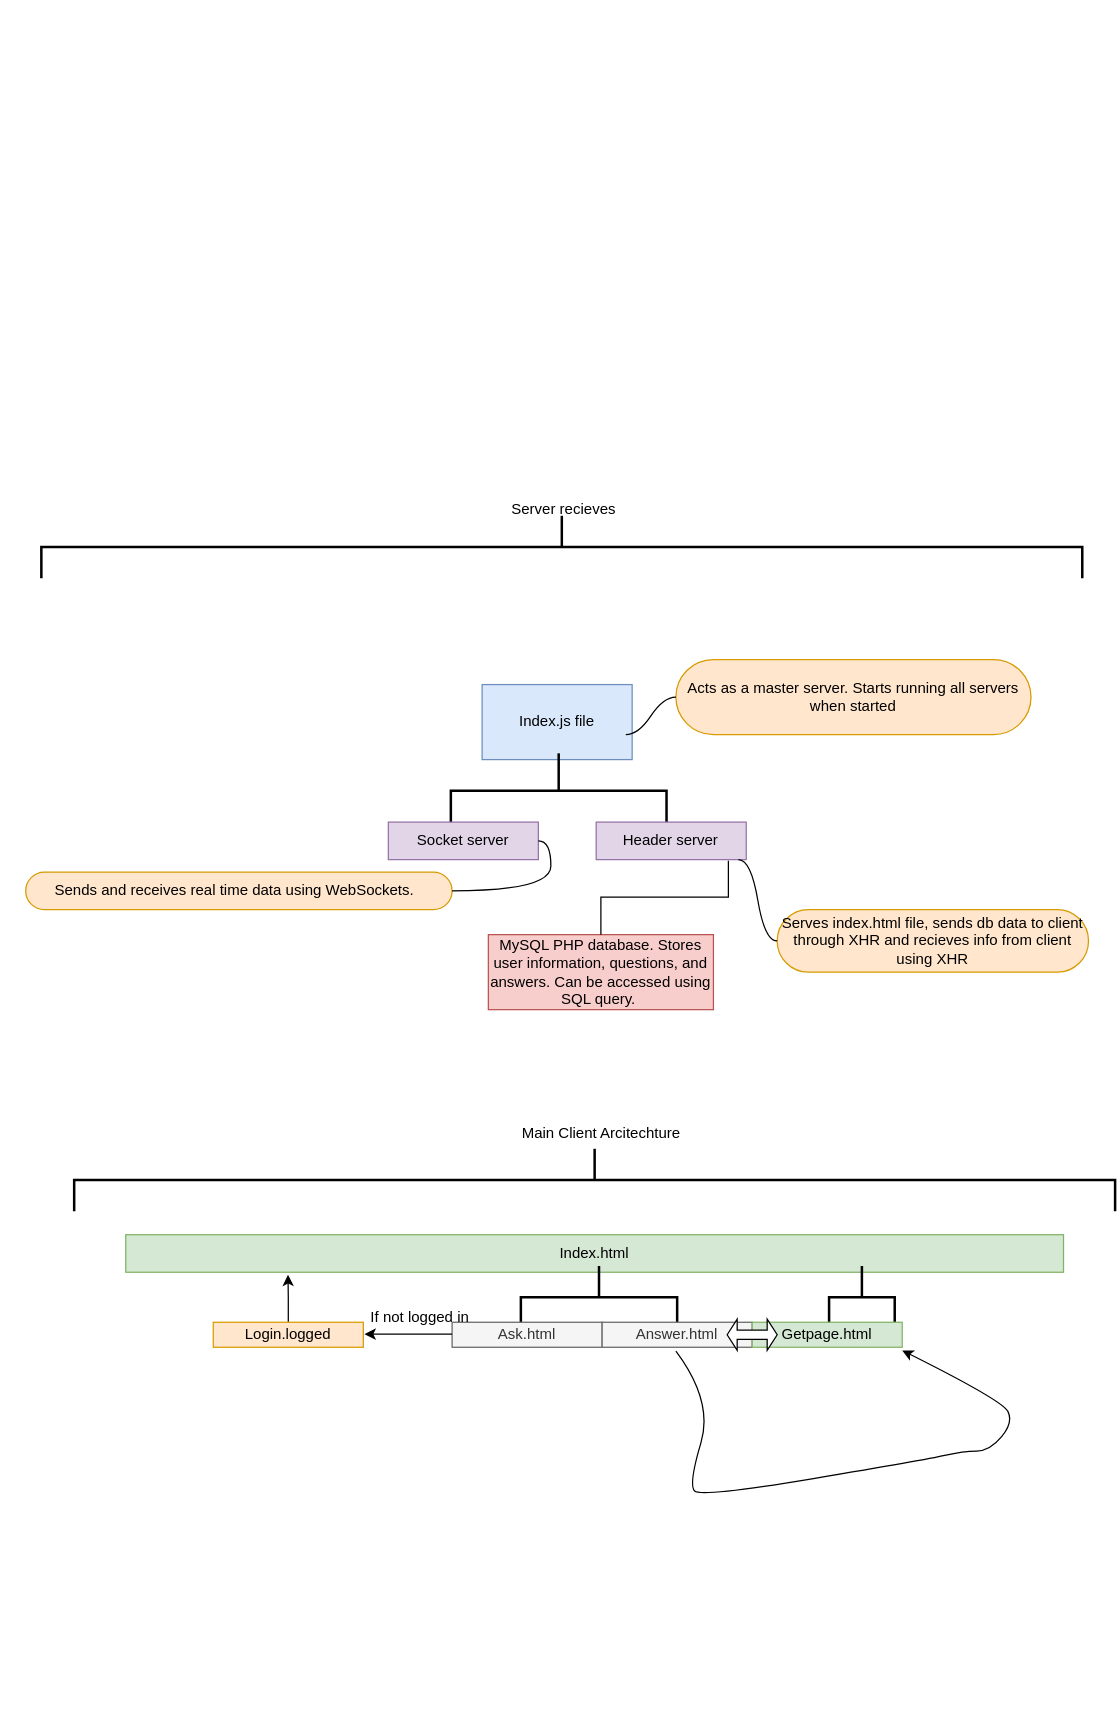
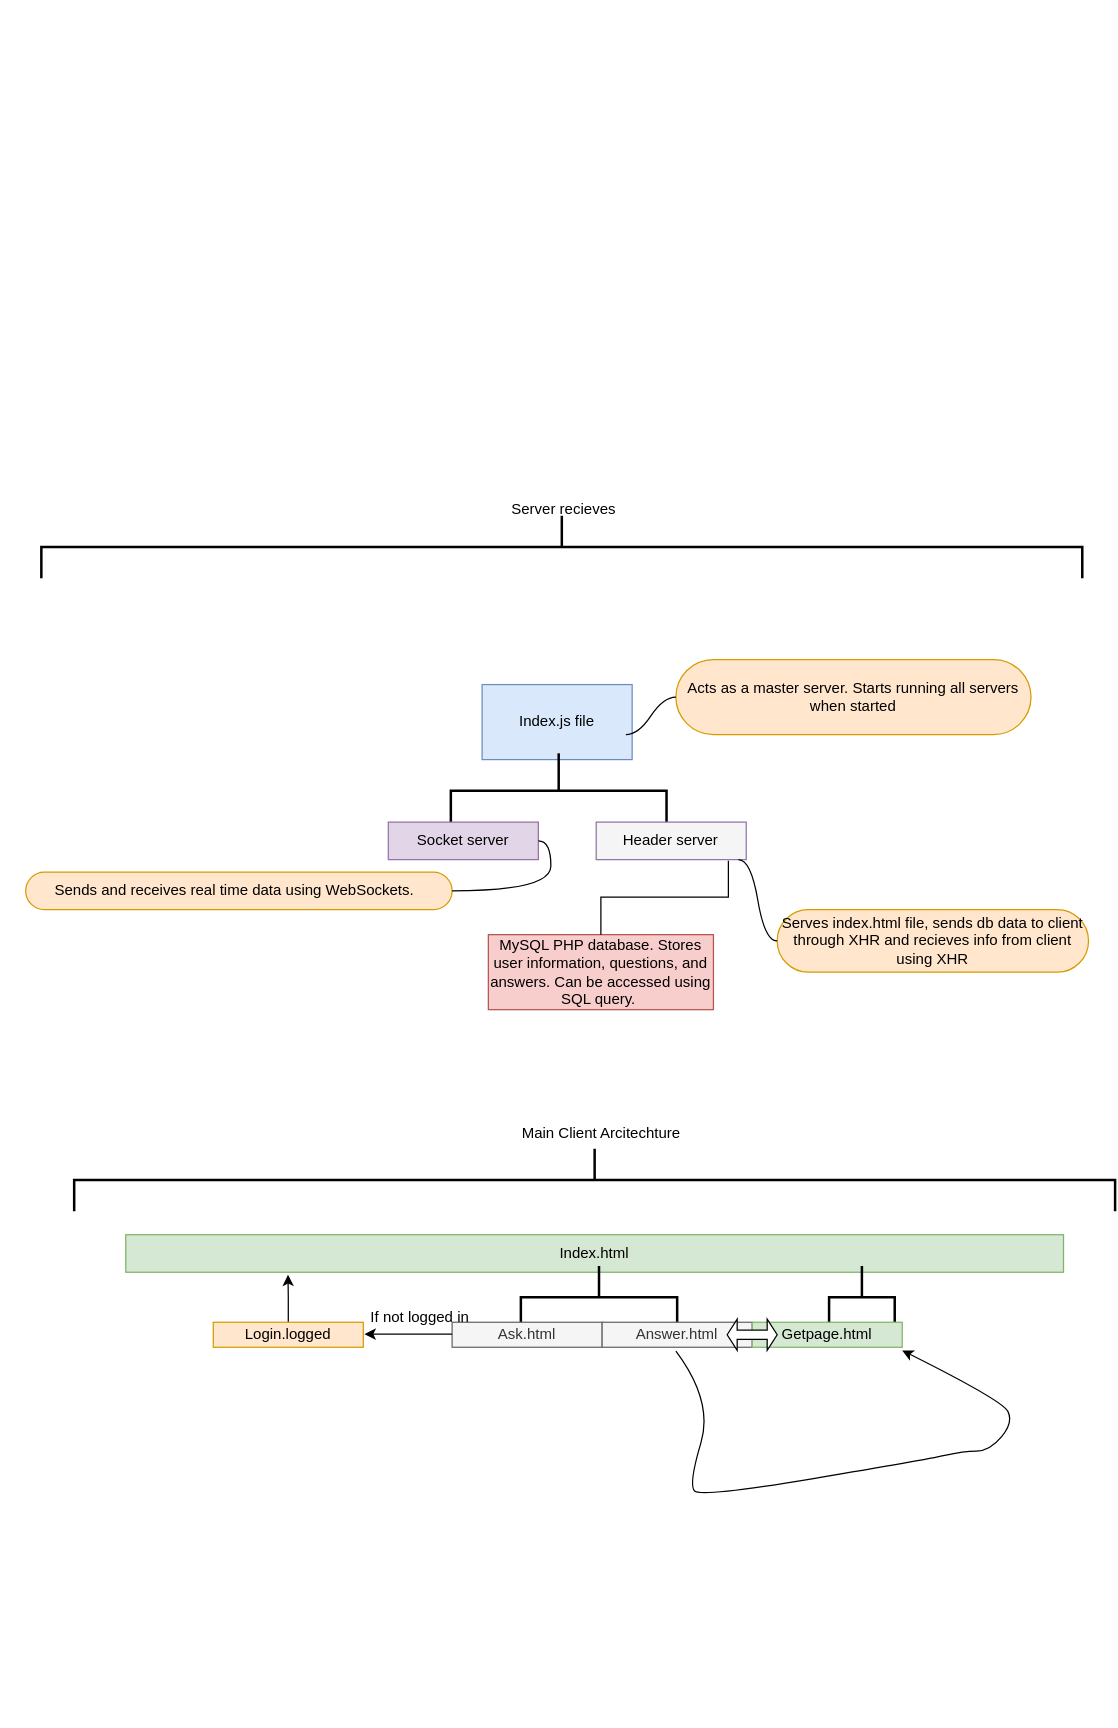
- <mxCell id="7" value="Header server" style="rounded=0;whiteSpace=wrap;html=1;fillColor=#e1d5e7;strokeColor=#9673a6;" parent="1" vertex="1"><mxGeometry x="476.25" y="657" width="120" height="30" as="geometry" /></mxCell>
+ <mxCell id="7" value="Header server" style="rounded=0;whiteSpace=wrap;html=1;fillColor=#f5f5f5;strokeColor=#9673a6;" parent="1" vertex="1"><mxGeometry x="476.25" y="657" width="120" height="30" as="geometry" /></mxCell>
